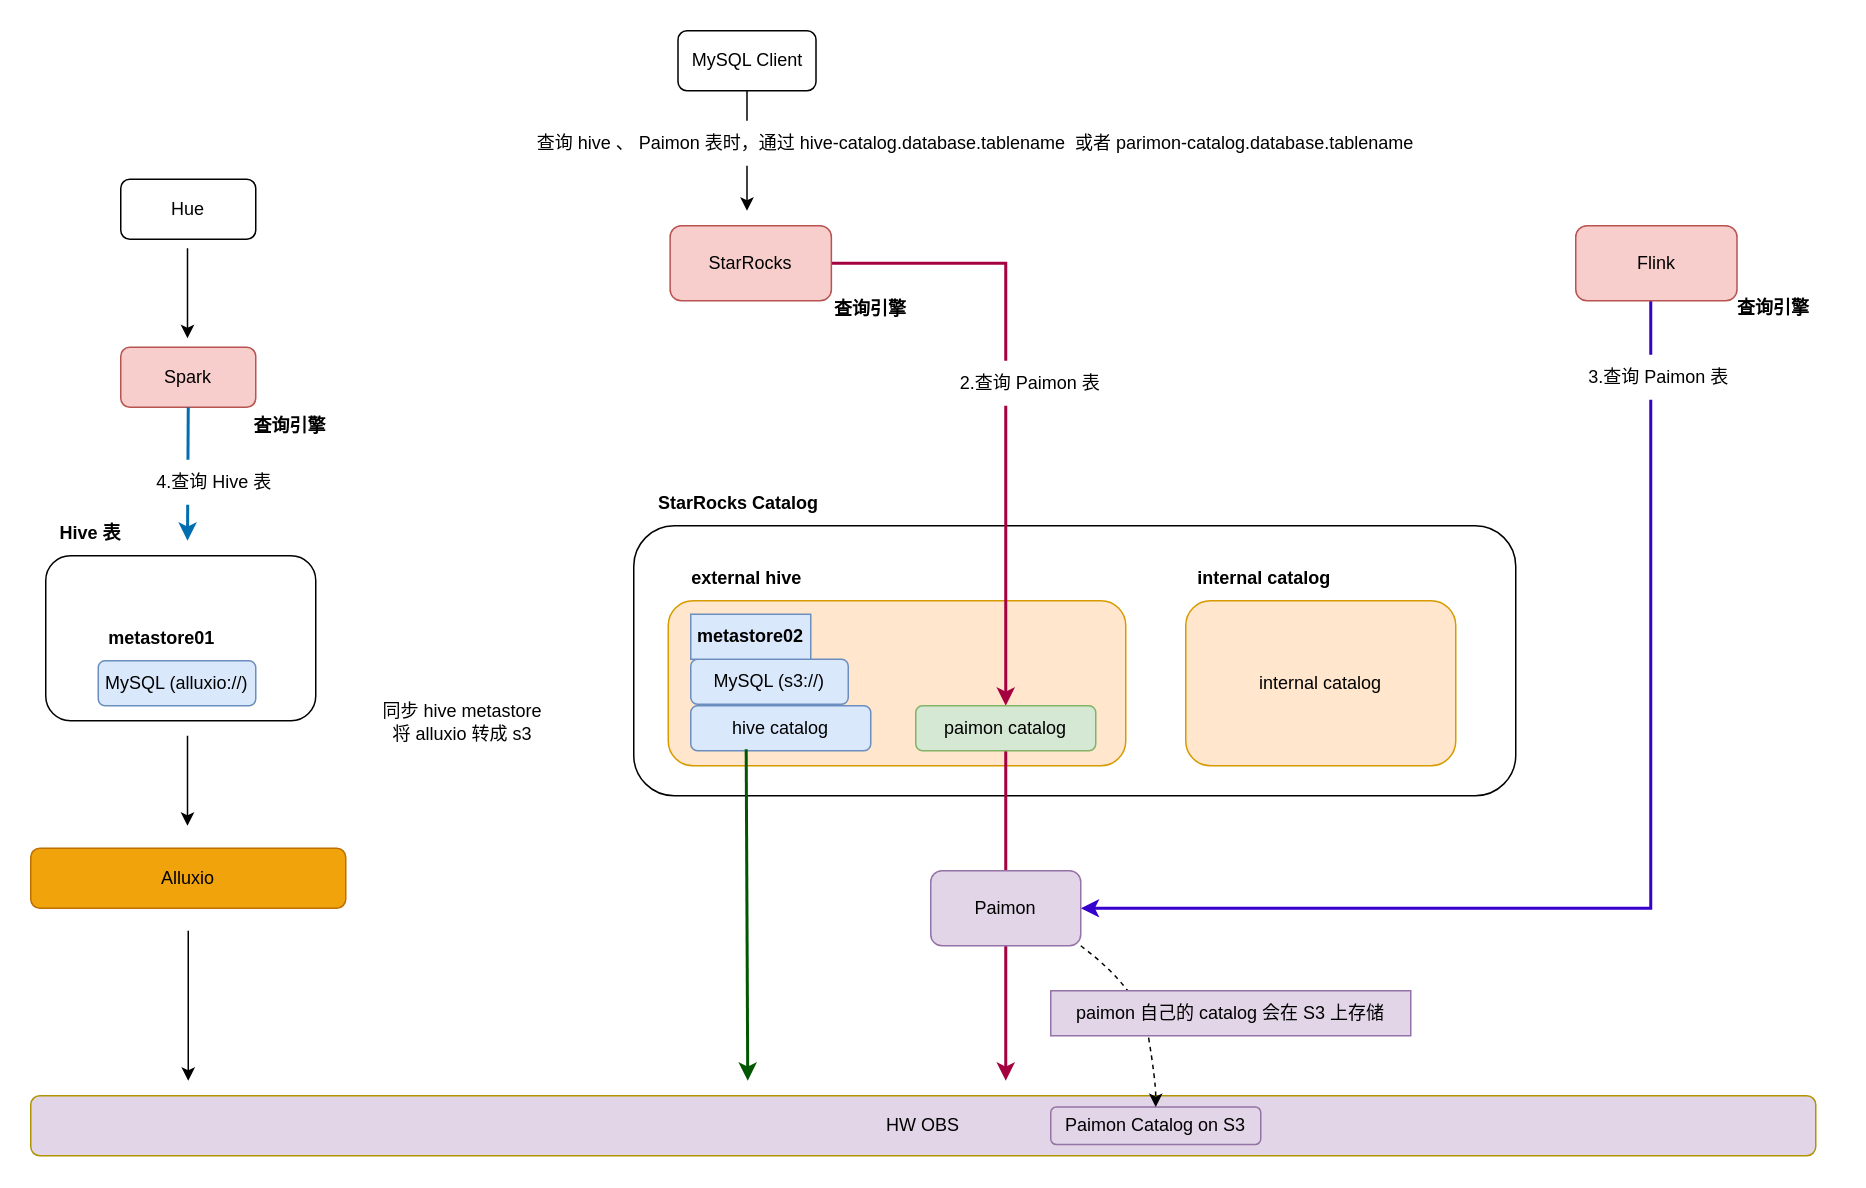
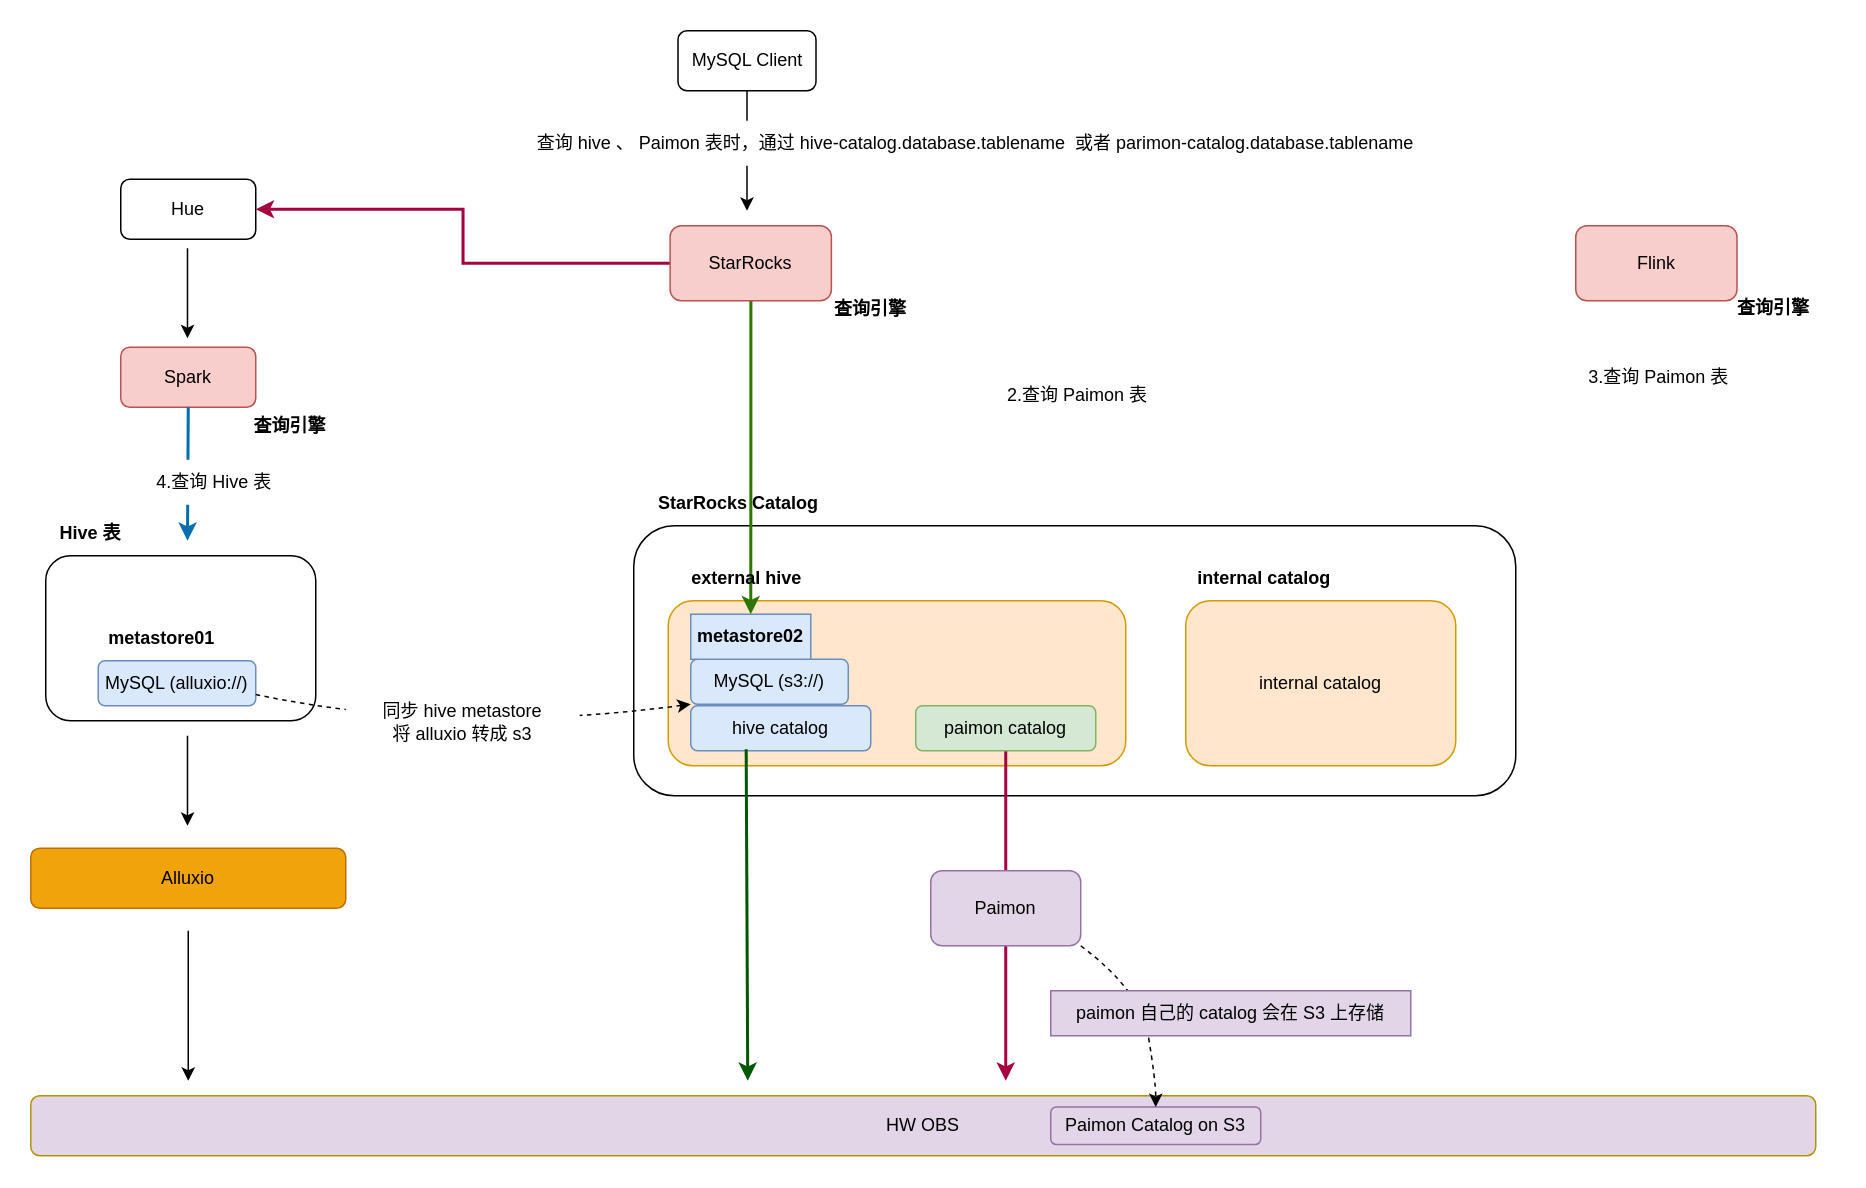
- <mxCell id="30" value="2.查询 Paimon 表" style="text;html=1;align=center;verticalAlign=middle;whiteSpace=wrap;rounded=0;fillColor=default;" vertex="1" parent="1"><mxGeometry x="623.13" y="240" width="126.87" height="30" as="geometry" /></mxCell>
+ <mxCell id="30" value="2.查询 Paimon 表" style="text;html=1;align=center;verticalAlign=middle;whiteSpace=wrap;rounded=0;fillColor=default;" vertex="1" parent="1"><mxGeometry x="623.13" y="240" width="190" height="45" as="geometry" /></mxCell>
+ <mxCell id="20" style="edgeStyle=orthogonalEdgeStyle;rounded=0;orthogonalLoop=1;jettySize=auto;html=1;fillColor=#60a917;strokeColor=#2D7600;strokeWidth=2;" edge="1" parent="1" source="22" target="16"><mxGeometry relative="1" as="geometry" /></mxCell>
- <mxCell id="21" style="edgeStyle=orthogonalEdgeStyle;rounded=0;orthogonalLoop=1;jettySize=auto;html=1;fillColor=#d80073;strokeColor=#A50040;strokeWidth=2;" edge="1" parent="1" source="22" target="25"><mxGeometry relative="1" as="geometry" /></mxCell>
+ <mxCell id="21" style="edgeStyle=orthogonalEdgeStyle;rounded=0;orthogonalLoop=1;jettySize=auto;html=1;fillColor=#d80073;strokeColor=#A50040;strokeWidth=2;" edge="1" parent="1" source="22" target="11"><mxGeometry relative="1" as="geometry" /></mxCell>
+ <mxCell id="18" value="" style="curved=1;endArrow=classic;html=1;rounded=0;exitX=1;exitY=0.75;exitDx=0;exitDy=0;entryX=0;entryY=1;entryDx=0;entryDy=0;dashed=1;" edge="1" parent="1" source="9" target="15"><mxGeometry width="50" height="50" relative="1" as="geometry"><mxPoint x="250" y="510" as="sourcePoint" /><mxPoint x="300" y="460" as="targetPoint" /><Array as="points"><mxPoint x="300" y="490" /></Array></mxGeometry></mxCell>
- <mxCell id="34" style="edgeStyle=orthogonalEdgeStyle;rounded=0;orthogonalLoop=1;jettySize=auto;html=1;entryX=1;entryY=0.5;entryDx=0;entryDy=0;fillColor=#6a00ff;strokeColor=#3700CC;strokeWidth=2;" edge="1" parent="1" source="35" target="37"><mxGeometry relative="1" as="geometry"><Array as="points"><mxPoint x="1100" y="605" /></Array></mxGeometry></mxCell>
